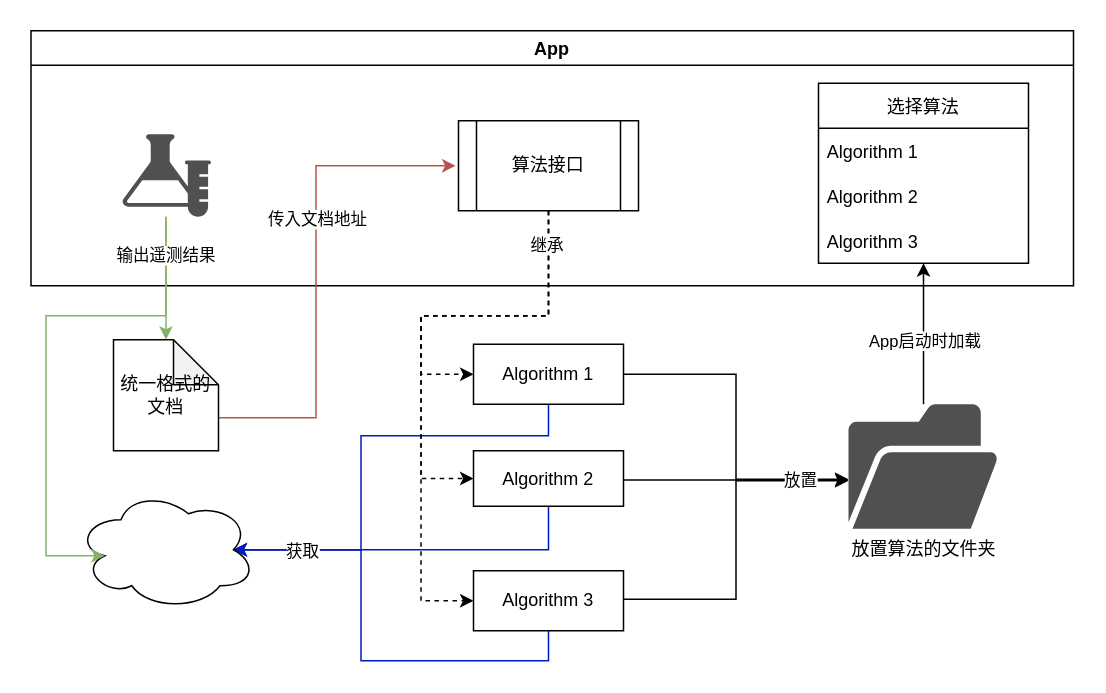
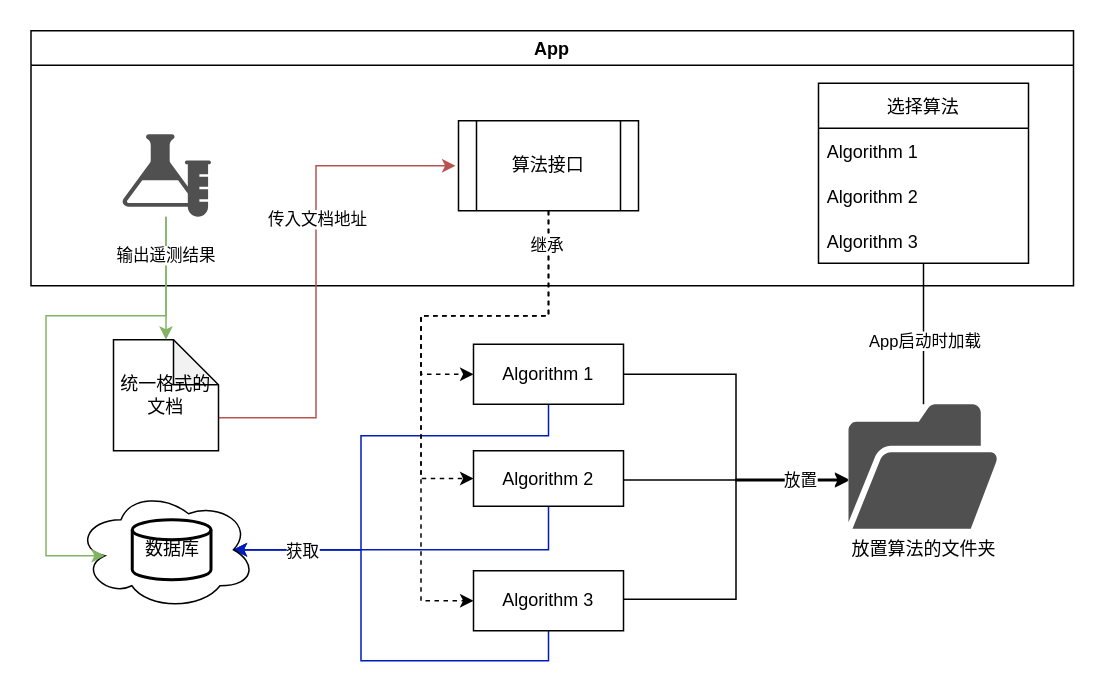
- <mxCell id="21" style="edgeStyle=orthogonalEdgeStyle;rounded=0;orthogonalLoop=1;jettySize=auto;html=1;" edge="1" parent="1" source="23" target="3"><mxGeometry relative="1" as="geometry" /></mxCell>
+ <mxCell id="21" style="edgeStyle=orthogonalEdgeStyle;rounded=0;orthogonalLoop=1;jettySize=auto;html=1;endArrow=none;" edge="1" parent="1" source="23" target="3"><mxGeometry relative="1" as="geometry" /></mxCell>
+ <mxCell id="26" value="数据库" style="strokeWidth=2;html=1;shape=mxgraph.flowchart.database;whiteSpace=wrap;" vertex="1" parent="1"><mxGeometry x="87.5" y="346" width="52.5" height="40" as="geometry" /></mxCell>
